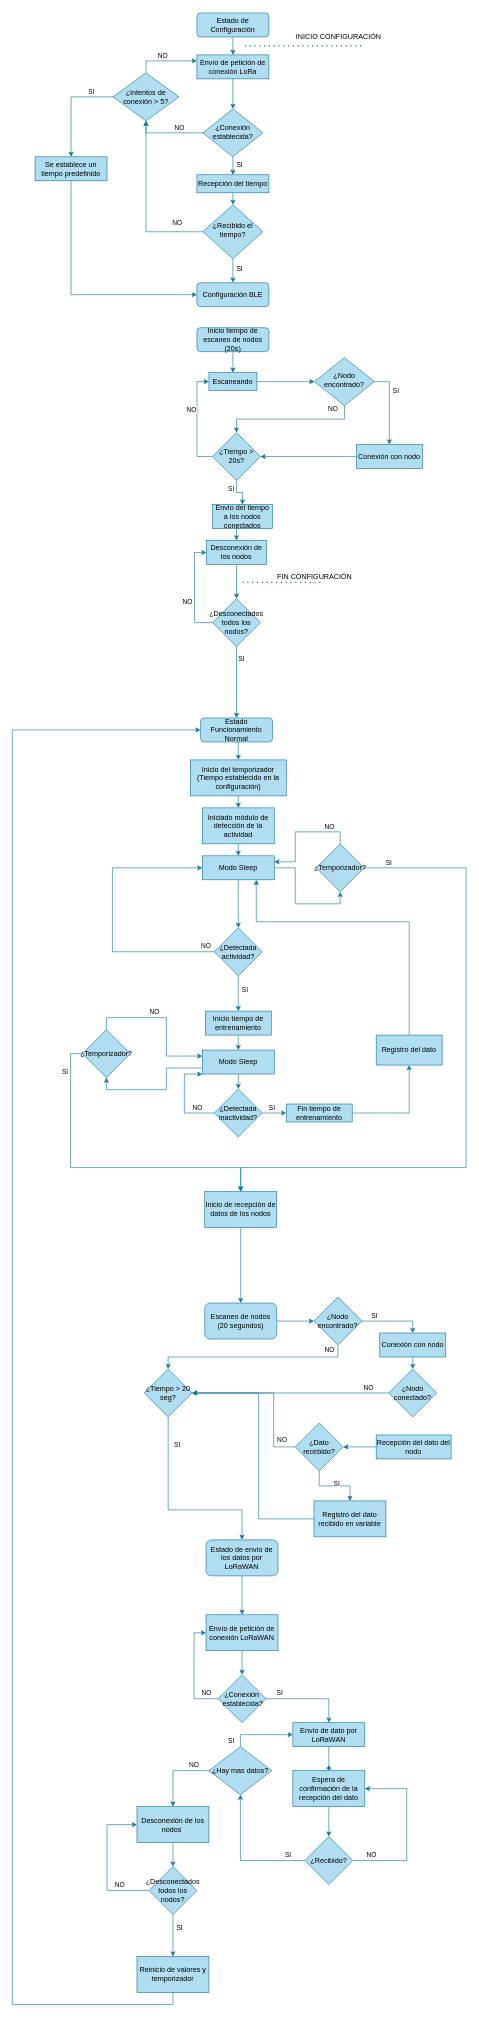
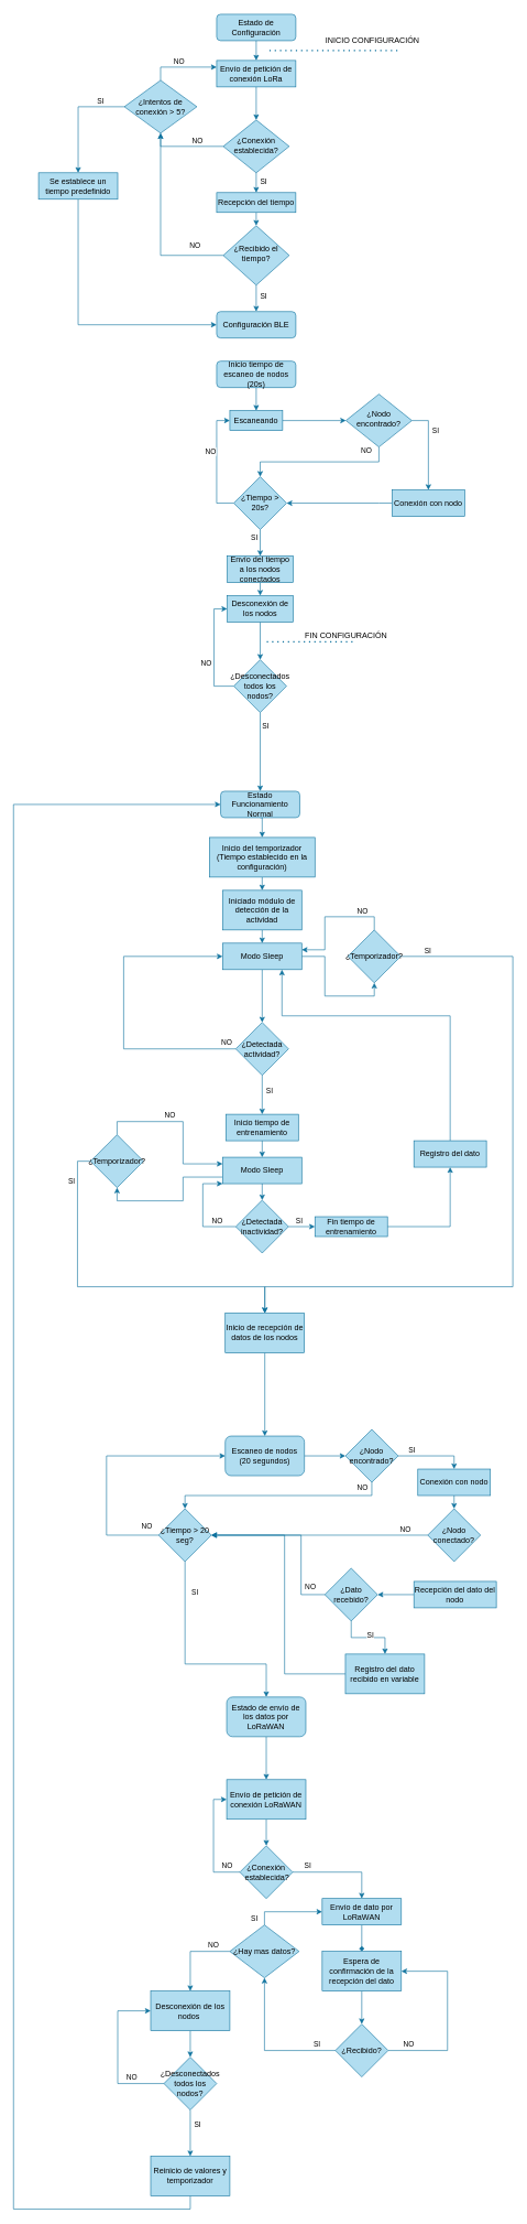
- <mxCell id="45" value="Envío del tiempo a los nodos conectados" style="rounded=0;whiteSpace=wrap;html=1;fillColor=#b1ddf0;strokeColor=#10739e;" vertex="1" parent="1"><mxGeometry x="354" y="840" width="100" height="40" as="geometry" /></mxCell>
+ <mxCell id="45" value="Envío del tiempo a los nodos conectados" style="rounded=0;whiteSpace=wrap;html=1;fillColor=#b1ddf0;strokeColor=#10739e;" vertex="1" parent="1"><mxGeometry x="344" y="840" width="100" height="40" as="geometry" /></mxCell>
- <mxCell id="77" value="Registro del dato" style="rounded=0;whiteSpace=wrap;html=1;fillColor=#b1ddf0;strokeColor=#10739e;" vertex="1" parent="1"><mxGeometry x="627" y="1725" width="110" height="50" as="geometry" /></mxCell>
+ <mxCell id="77" value="Registro del dato" style="rounded=0;whiteSpace=wrap;html=1;fillColor=#b1ddf0;strokeColor=#10739e;" vertex="1" parent="1"><mxGeometry x="627" y="1725" width="110" height="40" as="geometry" /></mxCell>
+ <mxCell id="104" style="edgeStyle=orthogonalEdgeStyle;rounded=0;orthogonalLoop=1;jettySize=auto;html=1;exitX=0;exitY=0.5;exitDx=0;exitDy=0;entryX=0;entryY=0.5;entryDx=0;entryDy=0;fillColor=#b1ddf0;strokeColor=#10739e;" edge="1" parent="1" source="108" target="96"><mxGeometry relative="1" as="geometry"><Array as="points"><mxPoint x="161" y="2322" /><mxPoint x="161" y="2202" /></Array></mxGeometry></mxCell>
+ <mxCell id="105" value="NO" style="edgeLabel;html=1;align=center;verticalAlign=middle;resizable=0;points=[];" vertex="1" connectable="0" parent="104"><mxGeometry x="0.223" y="-2" relative="1" as="geometry"><mxPoint x="27" y="103" as="offset" /></mxGeometry></mxCell>
